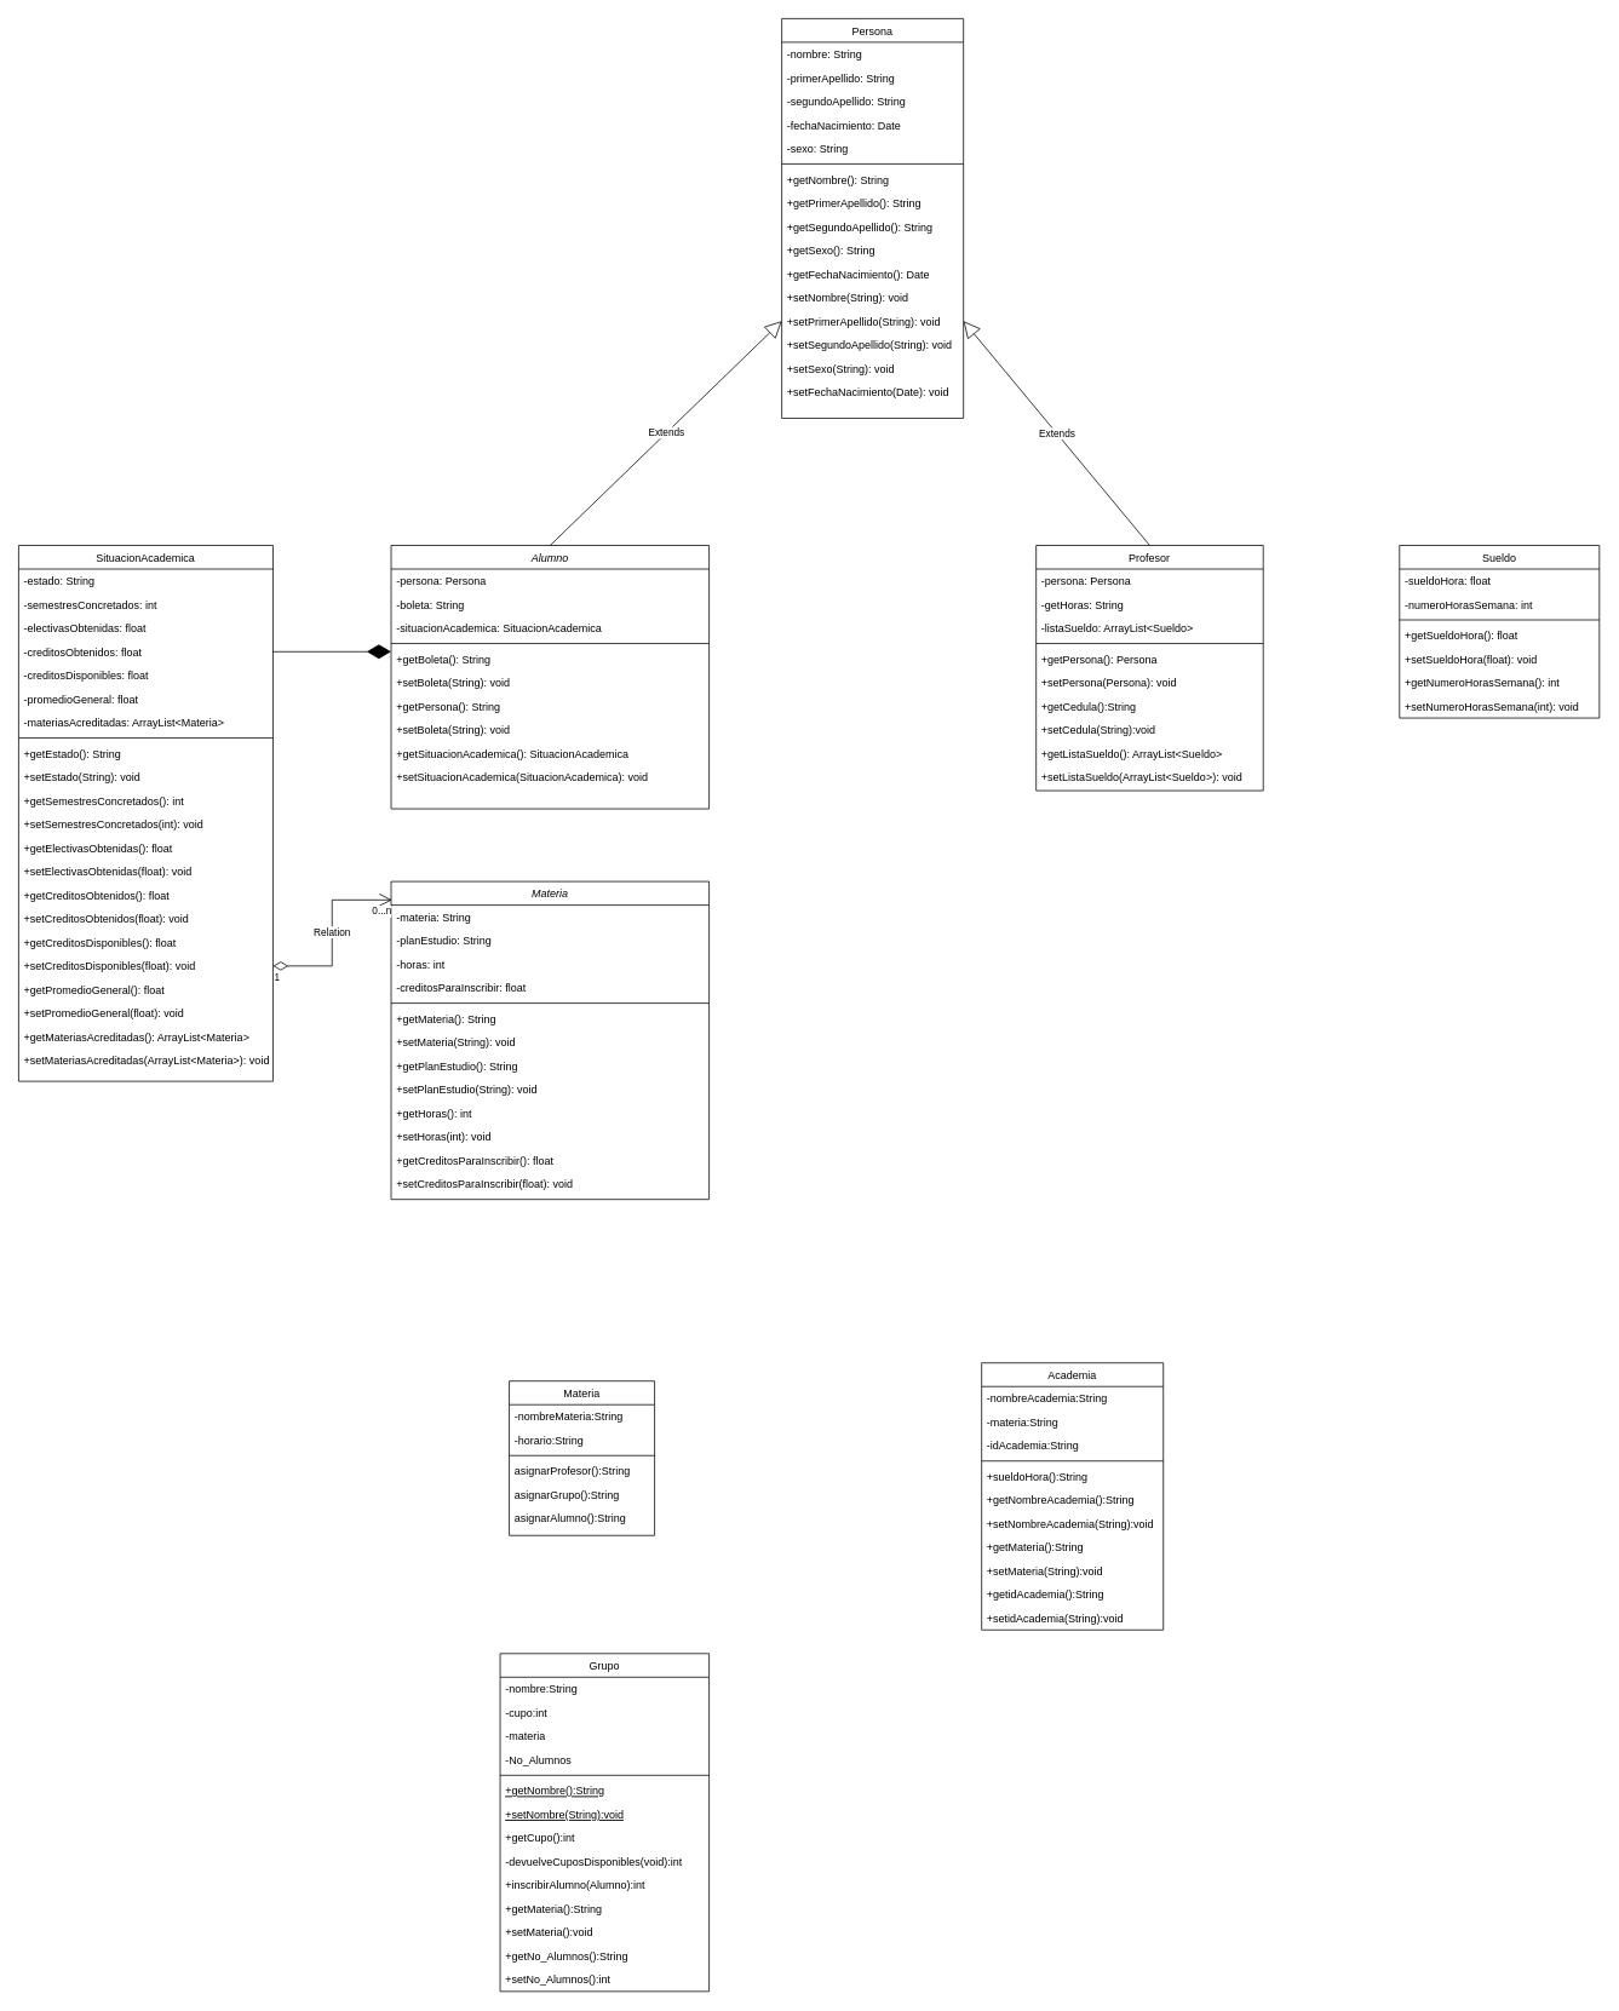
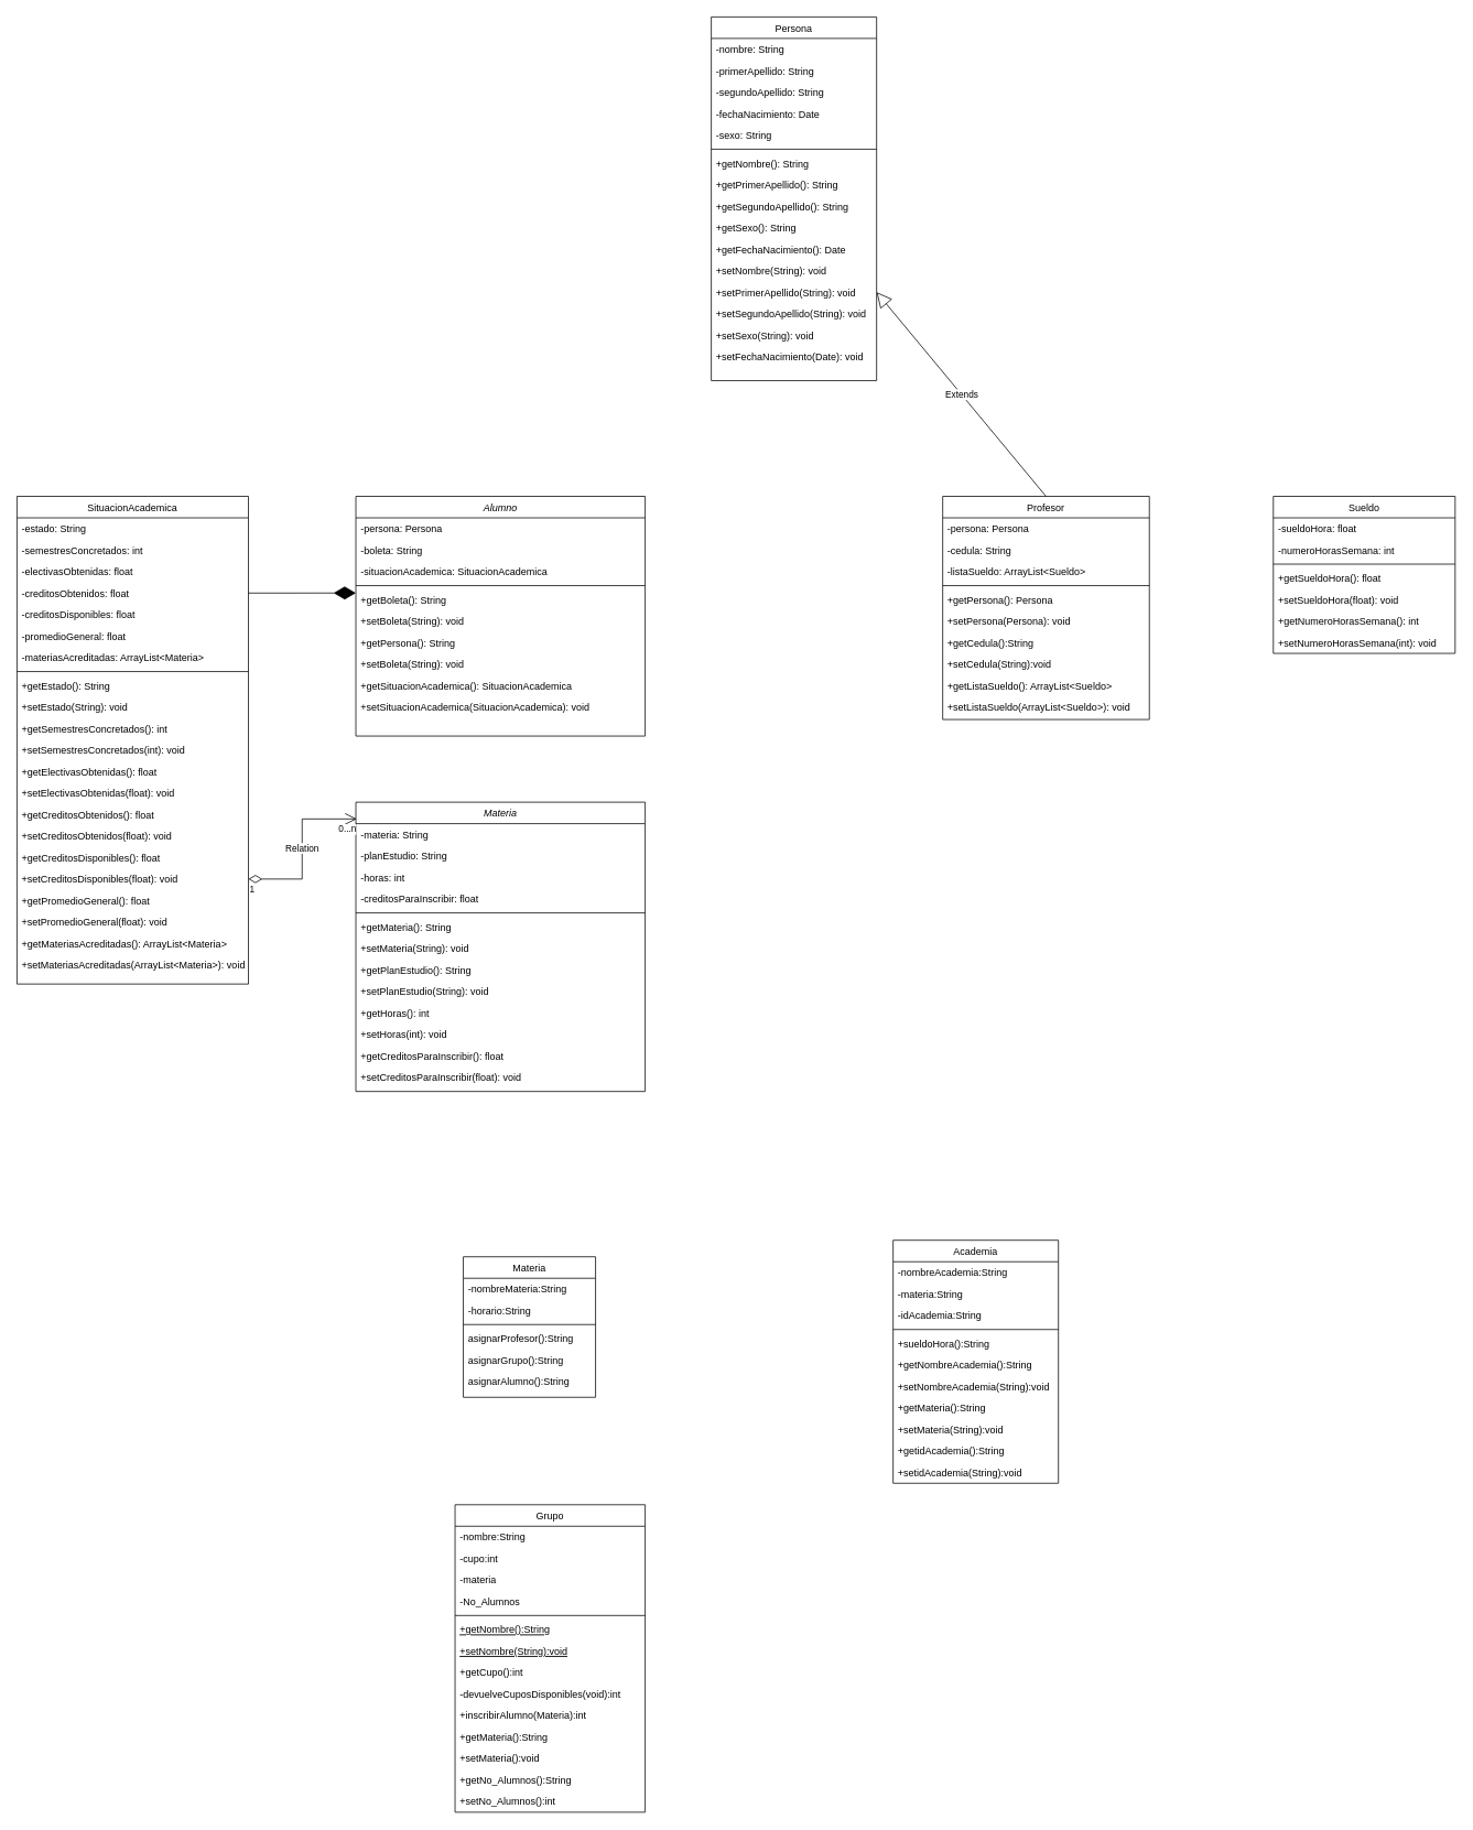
- <mxCell id="83" value="Extends" style="endArrow=block;endSize=16;endFill=0;html=1;rounded=0;exitX=0.5;exitY=0;exitDx=0;exitDy=0;entryX=0;entryY=0.5;entryDx=0;entryDy=0;" edge="1" parent="1" source="2" target="71"><mxGeometry width="160" relative="1" as="geometry"><mxPoint x="310" y="570" as="sourcePoint" /><mxPoint x="1040" y="660" as="targetPoint" /></mxGeometry></mxCell>
- <mxCell id="30" value="-getHoras: String" style="text;align=left;verticalAlign=top;spacingLeft=4;spacingRight=4;overflow=hidden;rotatable=0;points=[[0,0.5],[1,0.5]];portConstraint=eastwest;" parent="28" vertex="1"><mxGeometry y="52" width="250" height="26" as="geometry" /></mxCell>
+ <mxCell id="30" value="-cedula: String" style="text;align=left;verticalAlign=top;spacingLeft=4;spacingRight=4;overflow=hidden;rotatable=0;points=[[0,0.5],[1,0.5]];portConstraint=eastwest;" parent="28" vertex="1"><mxGeometry y="52" width="250" height="26" as="geometry" /></mxCell>
- <mxCell id="23" value="+inscribirAlumno(Alumno):int" style="text;align=left;verticalAlign=top;spacingLeft=4;spacingRight=4;overflow=hidden;rotatable=0;points=[[0,0.5],[1,0.5]];portConstraint=eastwest;" parent="13" vertex="1"><mxGeometry y="242" width="230" height="26" as="geometry" /></mxCell>
+ <mxCell id="23" value="+inscribirAlumno(Materia):int" style="text;align=left;verticalAlign=top;spacingLeft=4;spacingRight=4;overflow=hidden;rotatable=0;points=[[0,0.5],[1,0.5]];portConstraint=eastwest;" parent="13" vertex="1"><mxGeometry y="242" width="230" height="26" as="geometry" /></mxCell>
